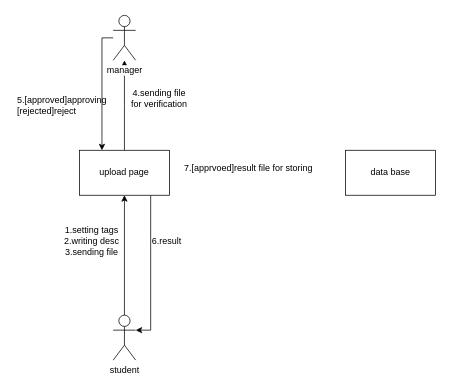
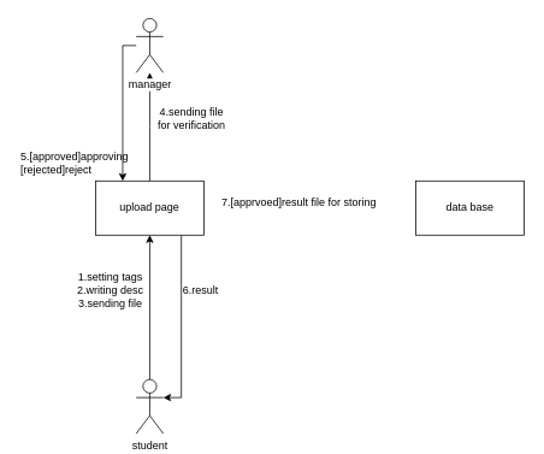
- <mxCell id="13" value="5.[approved]approving&lt;br&gt;[rejected]reject" style="text;html=1;" vertex="1" parent="1"><mxGeometry x="20" y="120" width="140" height="30" as="geometry" /></mxCell>
+ <mxCell id="13" value="5.[approved]approving&lt;br&gt;[rejected]reject" style="text;html=1;" vertex="1" parent="1"><mxGeometry x="20" y="160" width="140" height="30" as="geometry" /></mxCell>
